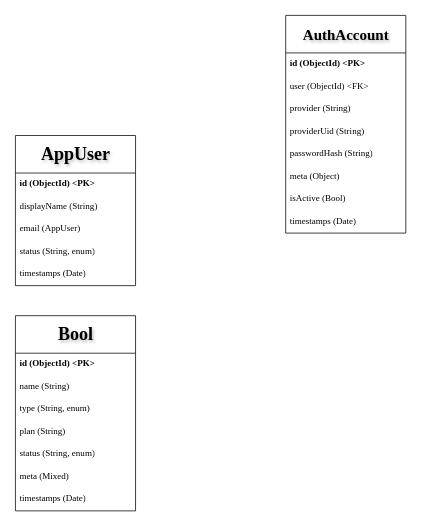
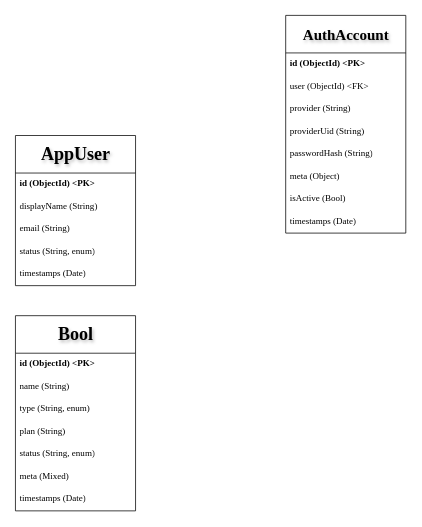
- <mxCell id="5" value="email (AppUser)" style="text;strokeColor=none;fillColor=none;spacingLeft=4;spacingRight=4;overflow=hidden;rotatable=0;points=[[0,0.5],[1,0.5]];portConstraint=eastwest;fontSize=12;whiteSpace=wrap;html=1;fontFamily=Zalando Sans;fontSource=https%3A%2F%2Ffonts.googleapis.com%2Fcss%3Ffamily%3DZalando%2BSans;" vertex="1" parent="2"><mxGeometry y="110" width="160" height="30" as="geometry" /></mxCell>
+ <mxCell id="5" value="email (String)" style="text;strokeColor=none;fillColor=none;spacingLeft=4;spacingRight=4;overflow=hidden;rotatable=0;points=[[0,0.5],[1,0.5]];portConstraint=eastwest;fontSize=12;whiteSpace=wrap;html=1;fontFamily=Zalando Sans;fontSource=https%3A%2F%2Ffonts.googleapis.com%2Fcss%3Ffamily%3DZalando%2BSans;" vertex="1" parent="2"><mxGeometry y="110" width="160" height="30" as="geometry" /></mxCell>
